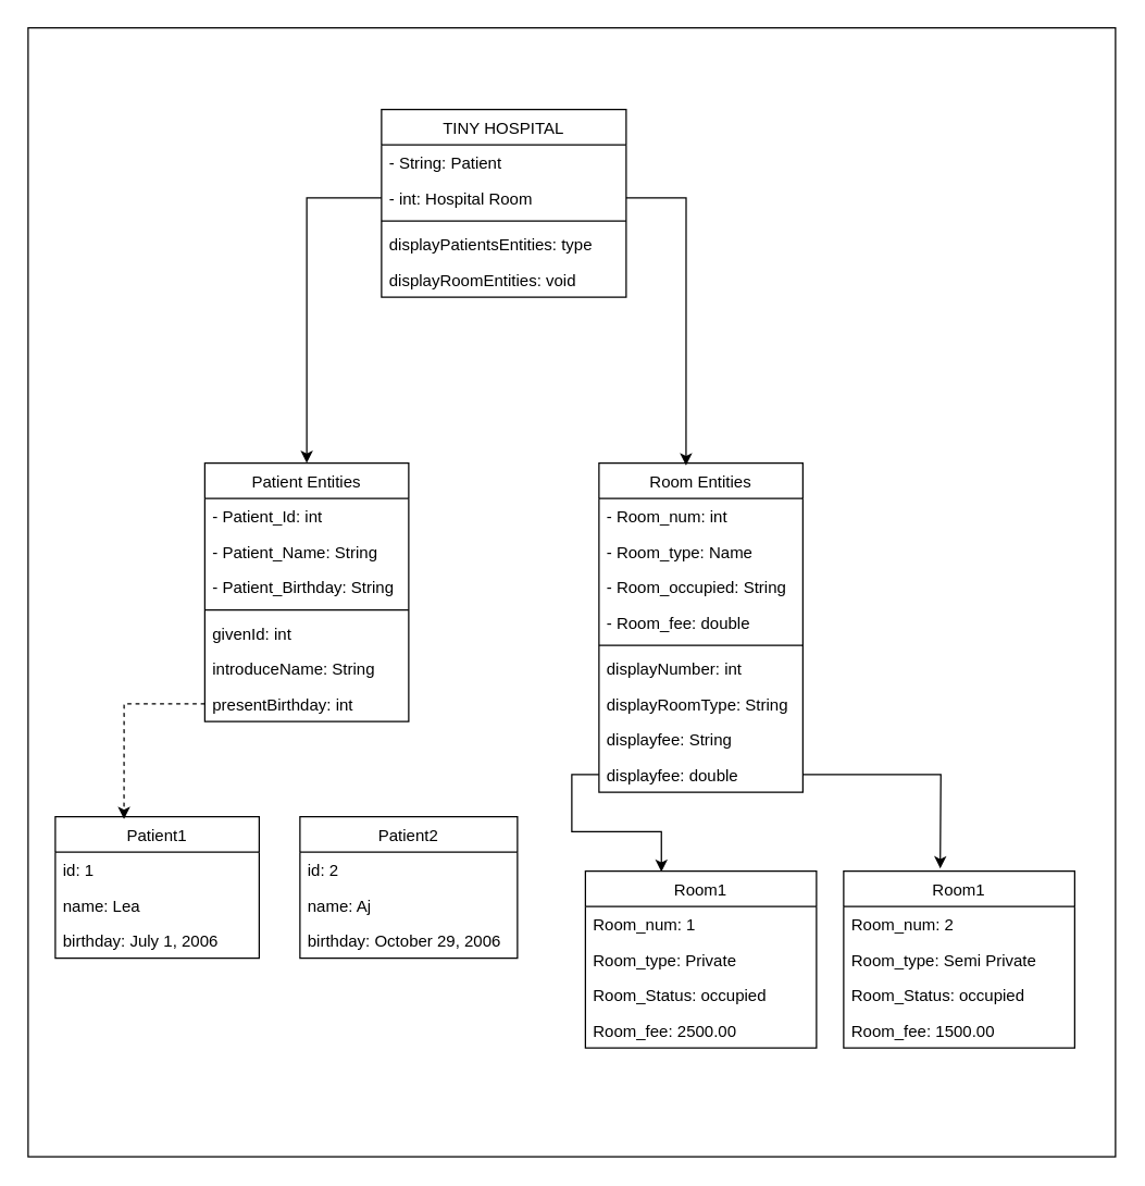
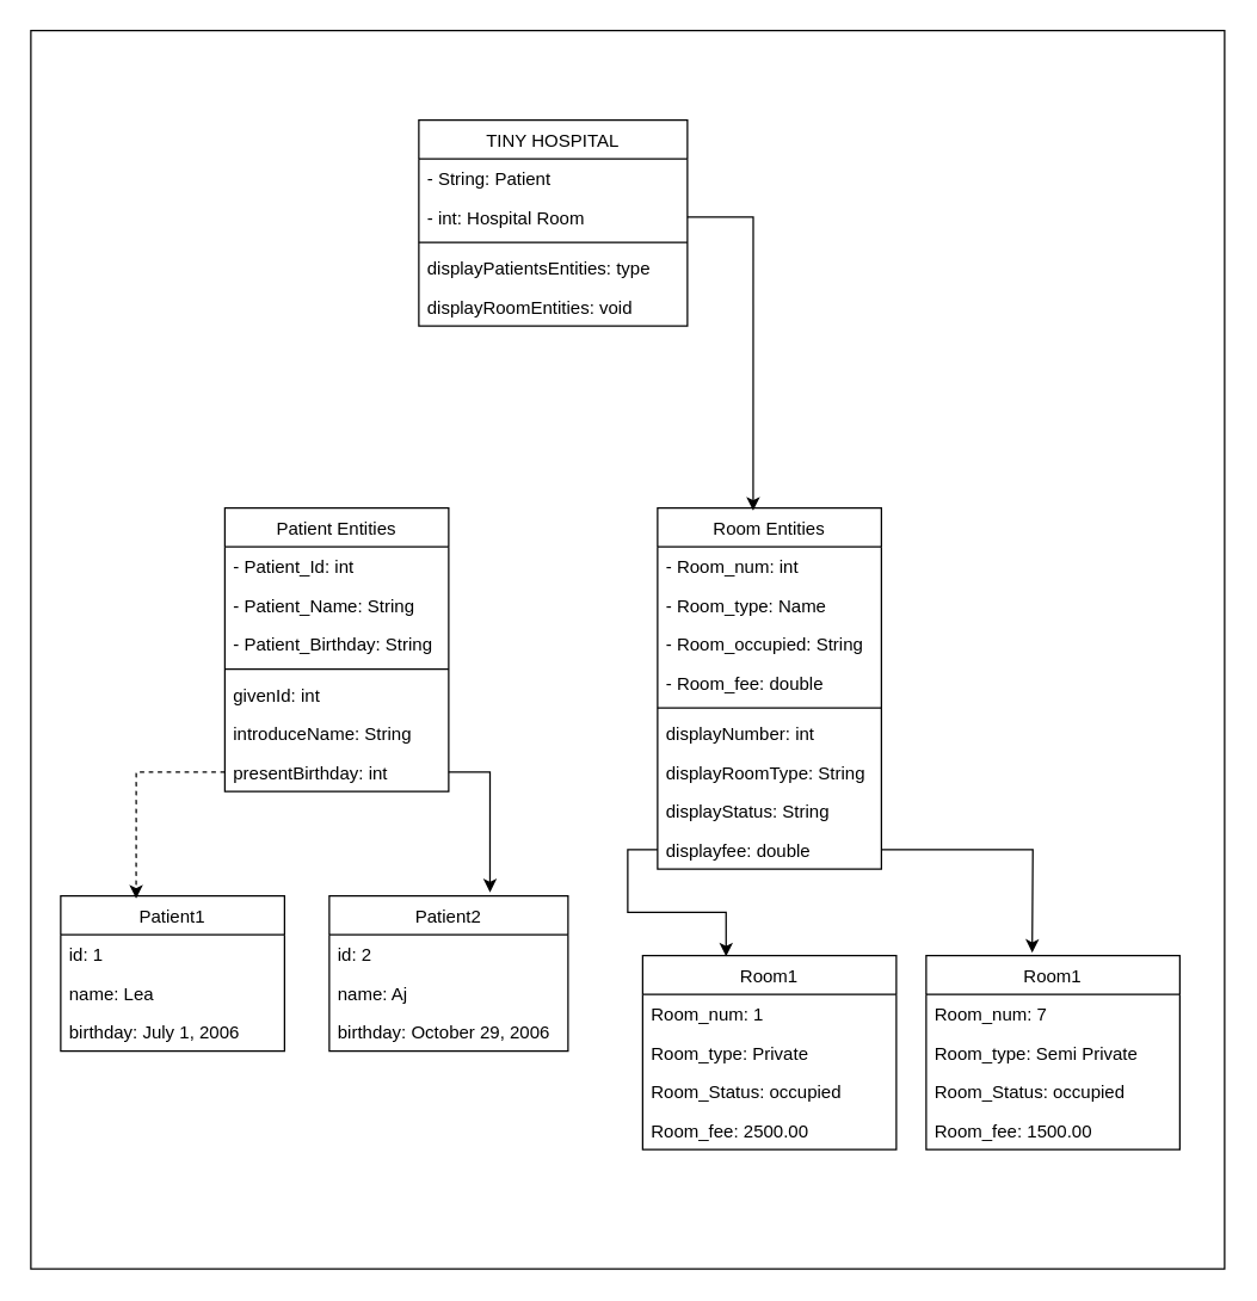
- <mxCell id="27" style="edgeStyle=orthogonalEdgeStyle;rounded=0;orthogonalLoop=1;jettySize=auto;html=1;exitX=0;exitY=0.5;exitDx=0;exitDy=0;" edge="1" parent="1" source="5" target="9"><mxGeometry relative="1" as="geometry" /></mxCell>
+ <mxCell id="38" style="edgeStyle=orthogonalEdgeStyle;rounded=0;orthogonalLoop=1;jettySize=auto;html=1;entryX=0.673;entryY=-0.023;entryDx=0;entryDy=0;entryPerimeter=0;" edge="1" parent="1" source="16" target="34"><mxGeometry relative="1" as="geometry" /></mxCell>
- <mxCell id="25" value="displayfee: String" style="text;strokeColor=none;fillColor=none;align=left;verticalAlign=top;spacingLeft=4;spacingRight=4;overflow=hidden;rotatable=0;points=[[0,0.5],[1,0.5]];portConstraint=eastwest;" vertex="1" parent="17"><mxGeometry y="190" width="150" height="26" as="geometry" /></mxCell>
+ <mxCell id="25" value="displayStatus: String" style="text;strokeColor=none;fillColor=none;align=left;verticalAlign=top;spacingLeft=4;spacingRight=4;overflow=hidden;rotatable=0;points=[[0,0.5],[1,0.5]];portConstraint=eastwest;" vertex="1" parent="17"><mxGeometry y="190" width="150" height="26" as="geometry" /></mxCell>
- <mxCell id="47" value="Room_num: 2" style="text;strokeColor=none;fillColor=none;align=left;verticalAlign=top;spacingLeft=4;spacingRight=4;overflow=hidden;rotatable=0;points=[[0,0.5],[1,0.5]];portConstraint=eastwest;" vertex="1" parent="46"><mxGeometry y="26" width="170" height="26" as="geometry" /></mxCell>
+ <mxCell id="47" value="Room_num: 7" style="text;strokeColor=none;fillColor=none;align=left;verticalAlign=top;spacingLeft=4;spacingRight=4;overflow=hidden;rotatable=0;points=[[0,0.5],[1,0.5]];portConstraint=eastwest;" vertex="1" parent="46"><mxGeometry y="26" width="170" height="26" as="geometry" /></mxCell>
